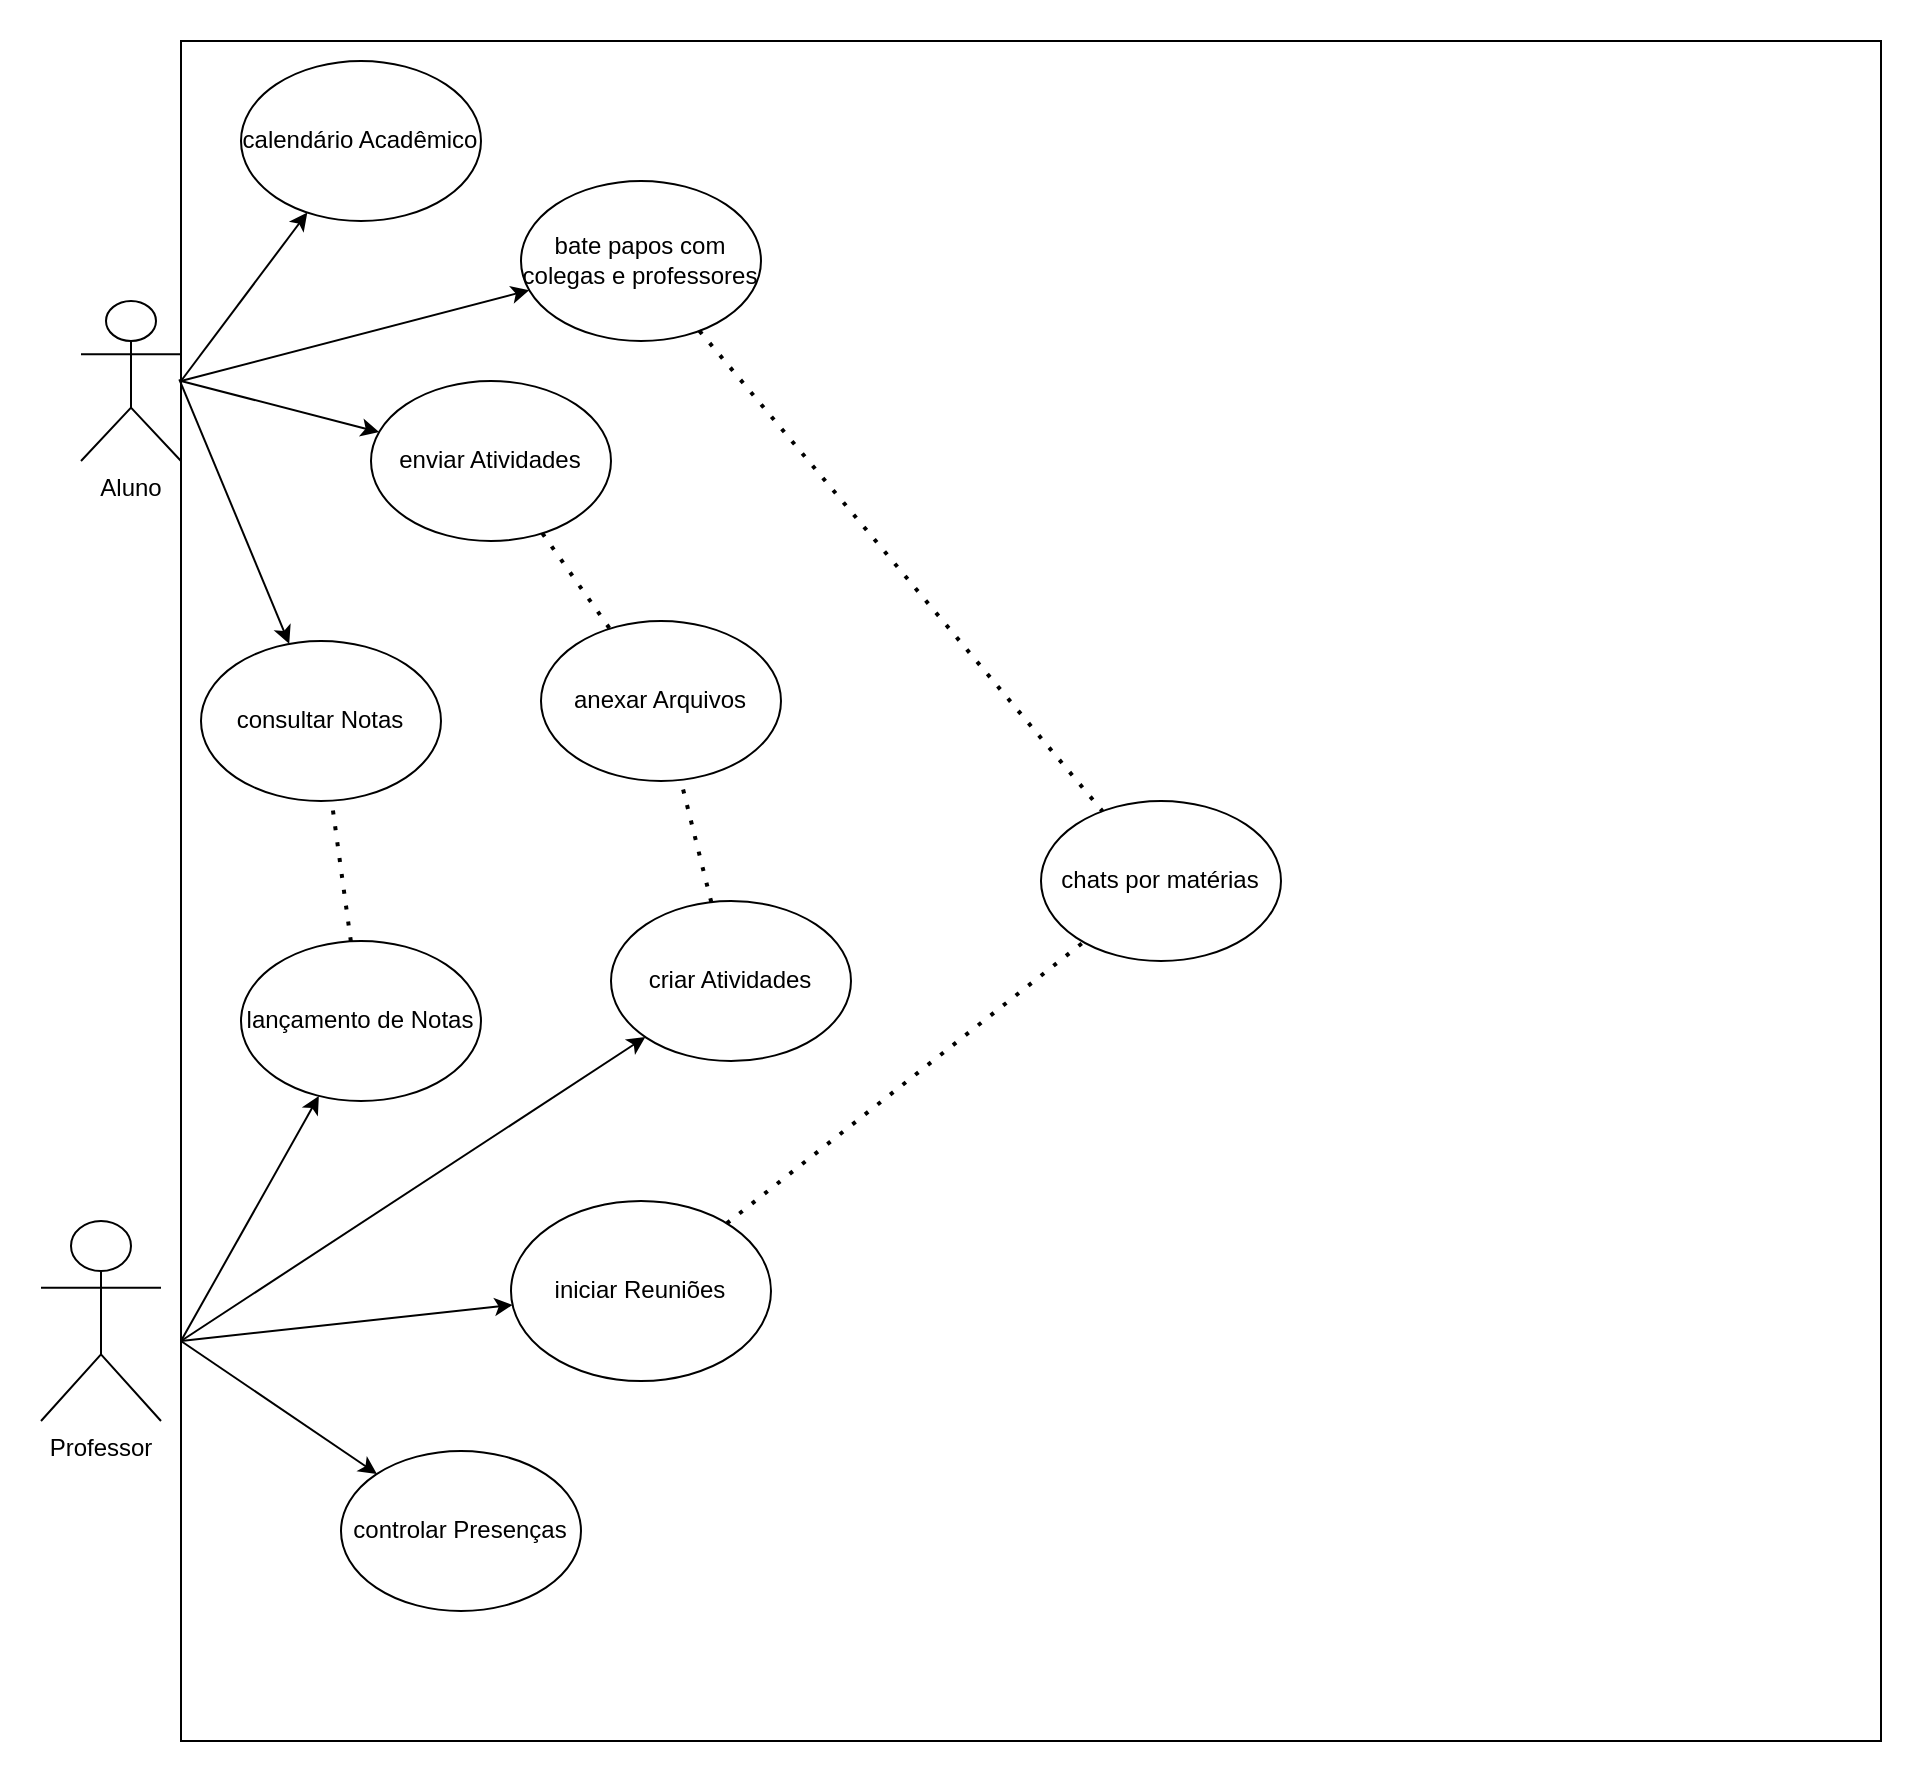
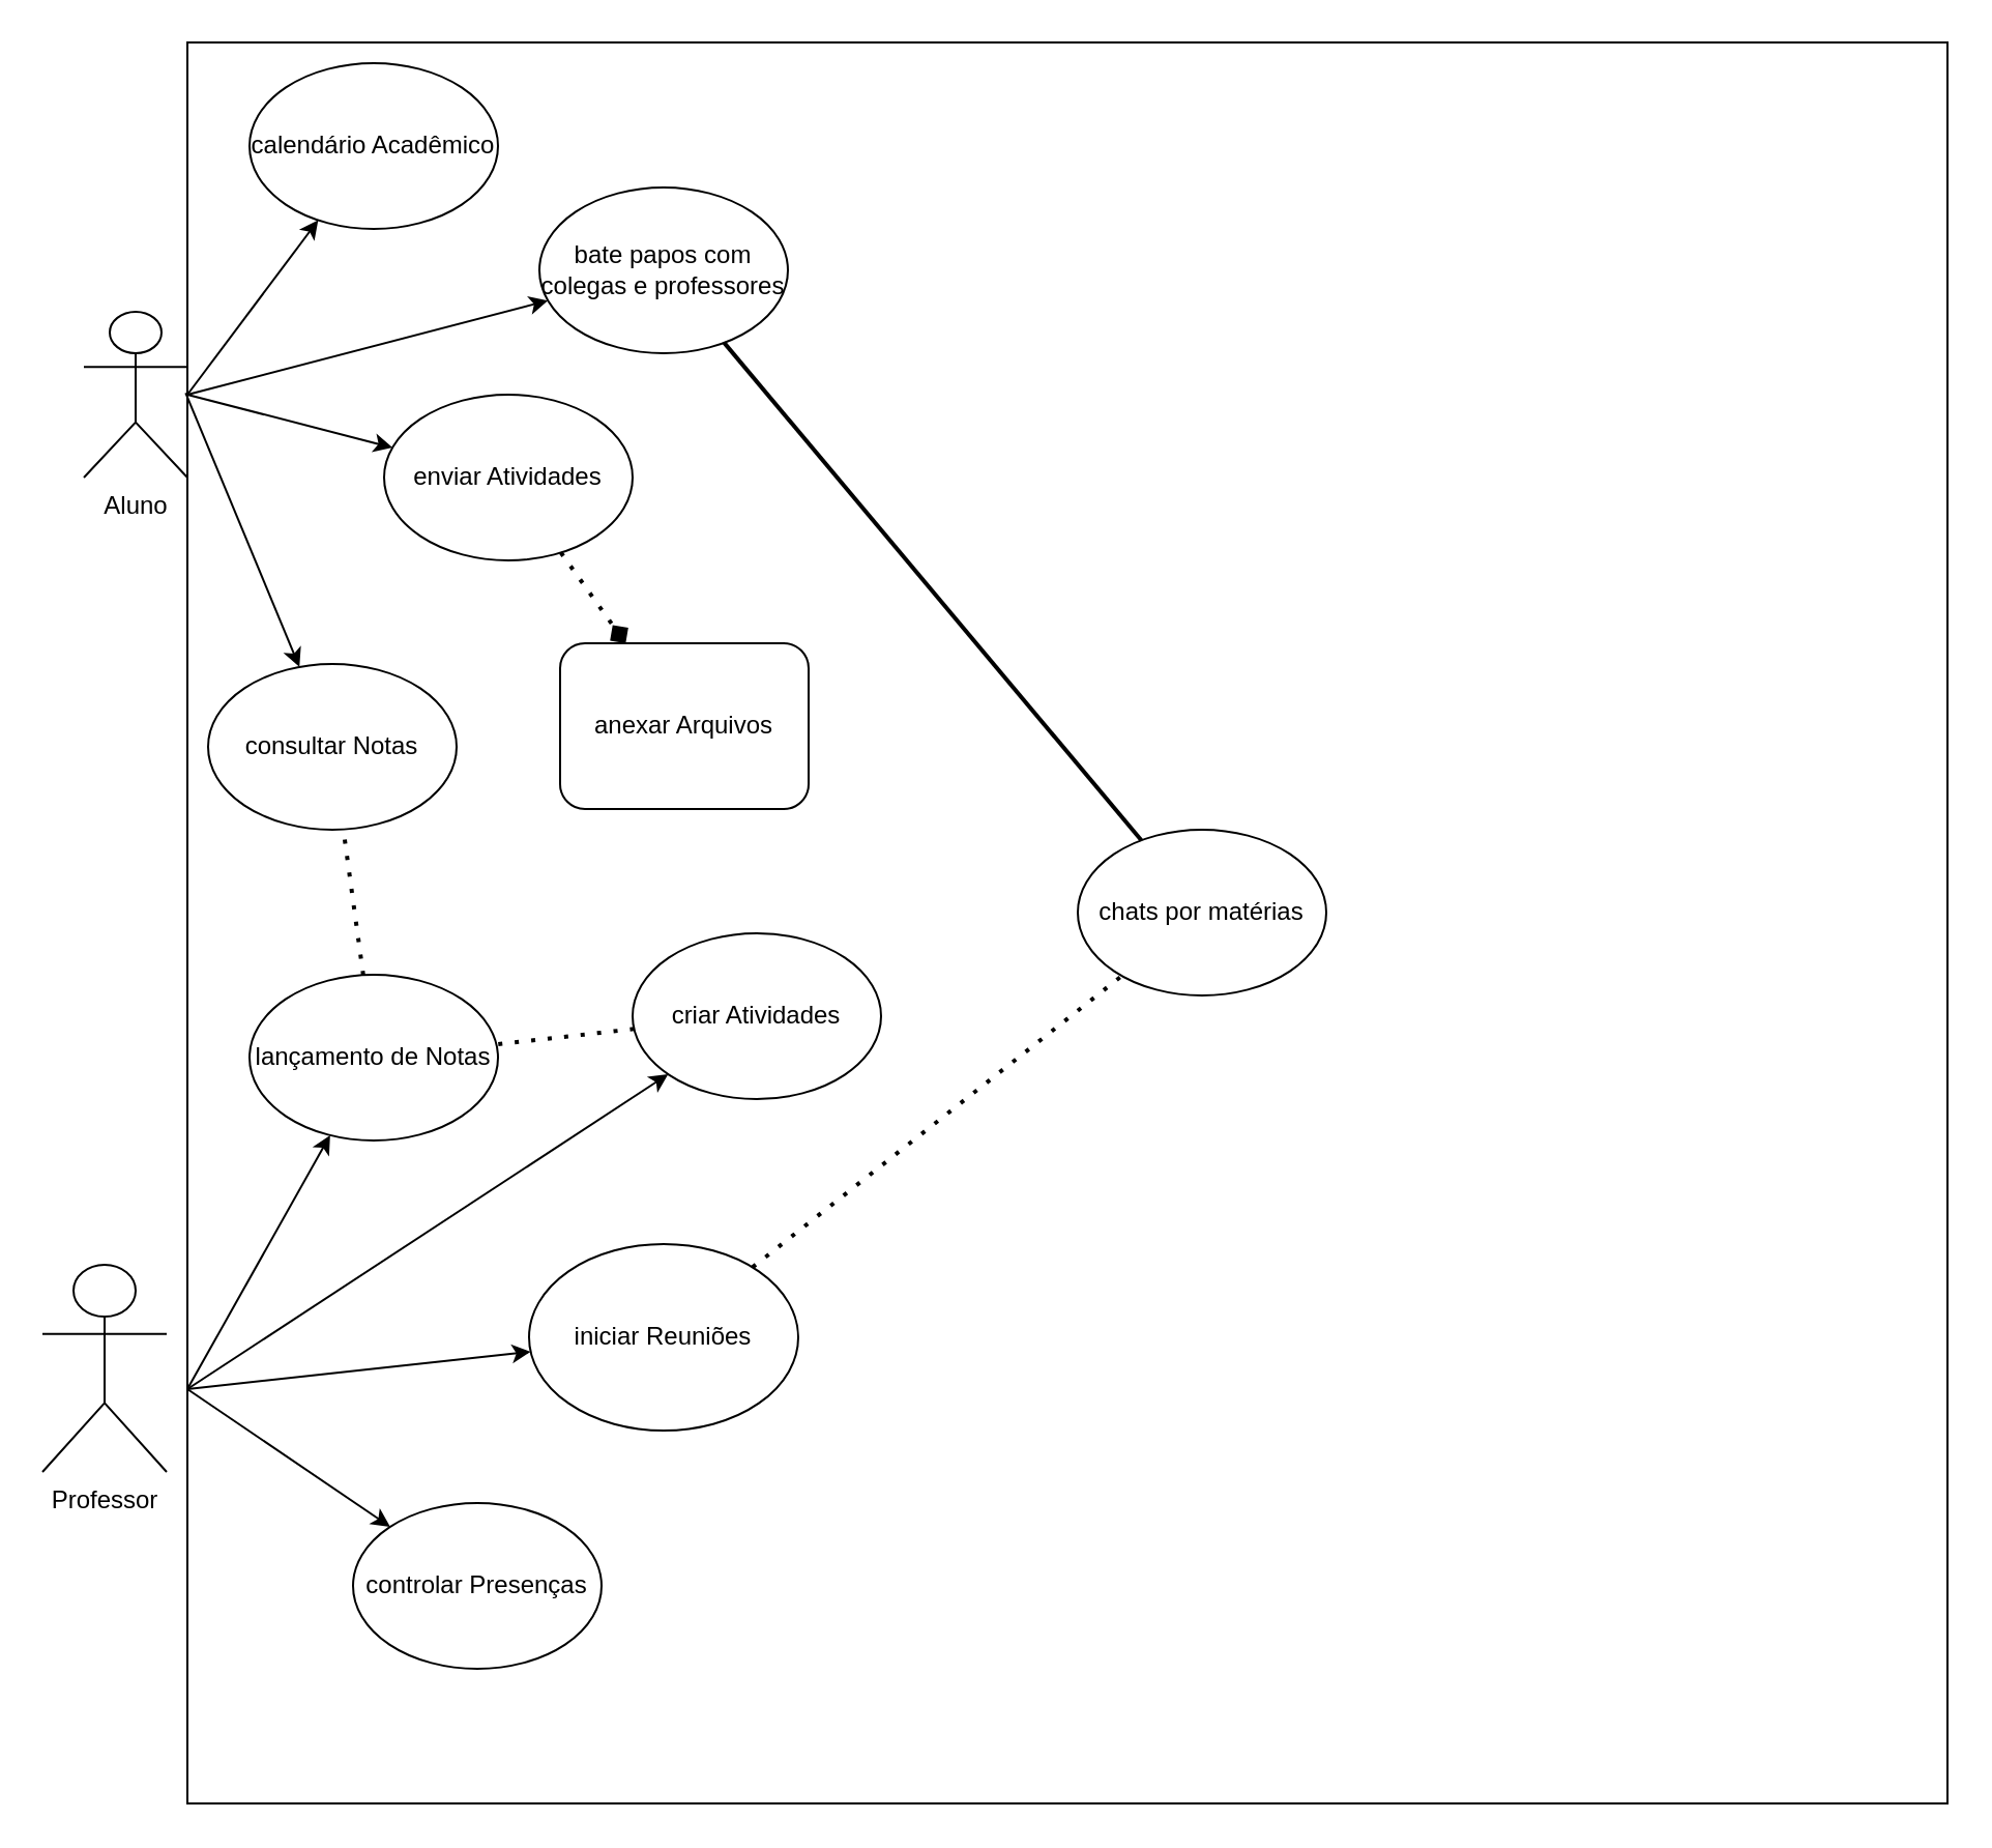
- <mxCell id="23" value="" style="endArrow=none;dashed=1;html=1;dashPattern=1 3;strokeWidth=2;rounded=0;" edge="1" parent="1" source="21" target="20"><mxGeometry width="50" height="50" relative="1" as="geometry"><mxPoint x="250" y="630" as="sourcePoint" /><mxPoint x="300" y="580" as="targetPoint" /></mxGeometry></mxCell>
+ <mxCell id="23" value="" style="endArrow=none;dashed=0;html=1;dashPattern=1 3;strokeWidth=2;rounded=0;" edge="1" parent="1" source="21" target="20"><mxGeometry width="50" height="50" relative="1" as="geometry"><mxPoint x="250" y="630" as="sourcePoint" /><mxPoint x="300" y="580" as="targetPoint" /></mxGeometry></mxCell>
- <mxCell id="13" value="" style="endArrow=none;dashed=1;html=1;dashPattern=1 3;strokeWidth=2;rounded=0;" edge="1" parent="1" source="10" target="11"><mxGeometry width="50" height="50" relative="1" as="geometry"><mxPoint x="250" y="440" as="sourcePoint" /><mxPoint x="300" y="390" as="targetPoint" /></mxGeometry></mxCell>
+ <mxCell id="13" value="" style="endArrow=diamond;dashed=1;html=1;dashPattern=1 3;strokeWidth=2;rounded=0;" edge="1" parent="1" source="10" target="11"><mxGeometry width="50" height="50" relative="1" as="geometry"><mxPoint x="250" y="440" as="sourcePoint" /><mxPoint x="300" y="390" as="targetPoint" /></mxGeometry></mxCell>
- <mxCell id="11" value="anexar Arquivos" style="ellipse;whiteSpace=wrap;html=1;" vertex="1" parent="1"><mxGeometry x="270" y="310" width="120" height="80" as="geometry" /></mxCell>
+ <mxCell id="11" value="anexar Arquivos" style="whiteSpace=wrap;html=1;rounded=1;" vertex="1" parent="1"><mxGeometry x="270" y="310" width="120" height="80" as="geometry" /></mxCell>
- <mxCell id="25" value="" style="endArrow=none;dashed=1;html=1;dashPattern=1 3;strokeWidth=2;rounded=0;" edge="1" parent="1" source="6" target="11"><mxGeometry width="50" height="50" relative="1" as="geometry"><mxPoint x="250" y="510" as="sourcePoint" /><mxPoint x="300" y="460" as="targetPoint" /></mxGeometry></mxCell>
+ <mxCell id="25" value="" style="endArrow=none;dashed=1;html=1;dashPattern=1 3;strokeWidth=2;rounded=0;" edge="1" parent="1" source="6" target="5"><mxGeometry width="50" height="50" relative="1" as="geometry"><mxPoint x="250" y="510" as="sourcePoint" /><mxPoint x="300" y="460" as="targetPoint" /></mxGeometry></mxCell>
